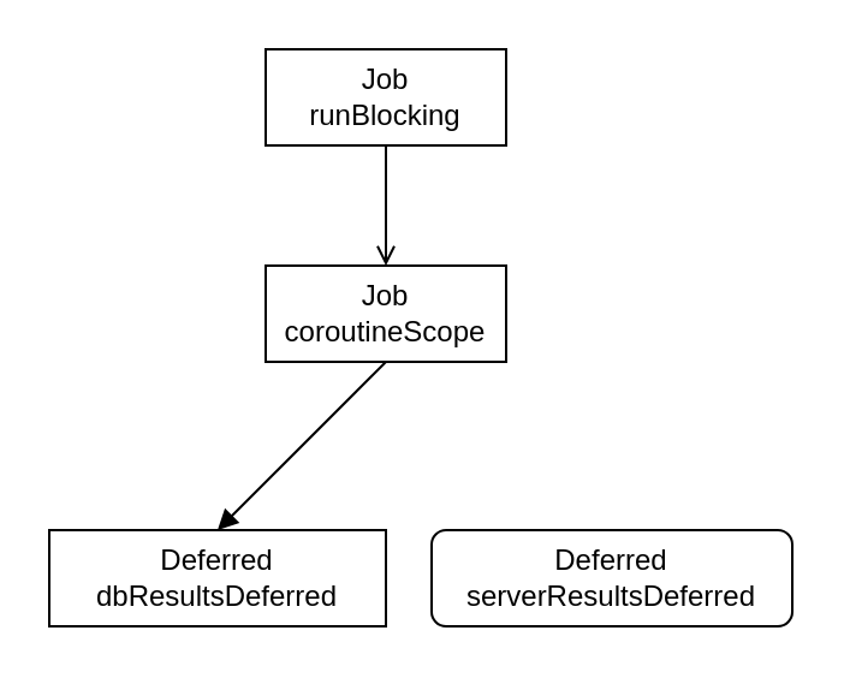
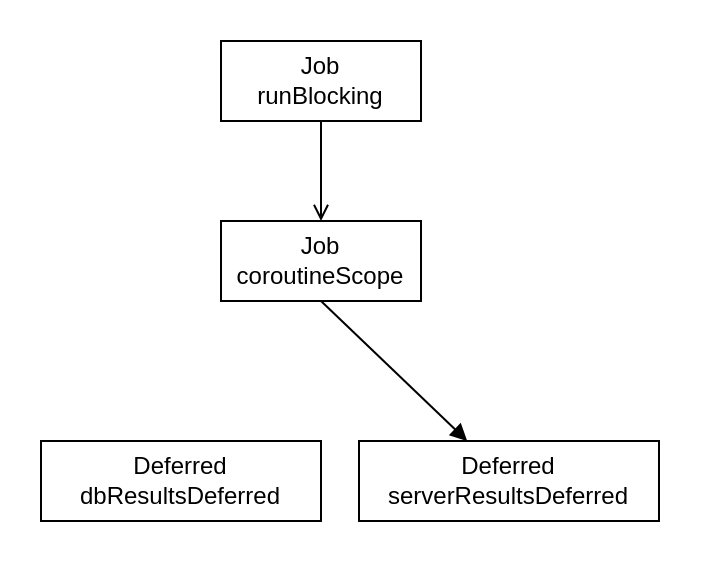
- <mxCell id="4" style="rounded=0;orthogonalLoop=1;jettySize=auto;html=1;entryX=0.5;entryY=0;entryDx=0;entryDy=0;endArrow=block;endFill=1;exitX=0.5;exitY=1;exitDx=0;exitDy=0;" edge="1" parent="1" source="6" target="7"><mxGeometry relative="1" as="geometry" /></mxCell>
+ <mxCell id="5" style="rounded=0;orthogonalLoop=1;jettySize=auto;html=1;endArrow=block;endFill=1;exitX=0.5;exitY=1;exitDx=0;exitDy=0;" edge="1" parent="1" source="6" target="8"><mxGeometry relative="1" as="geometry" /></mxCell>
- <mxCell id="8" value="Deferred&lt;div&gt;serverResultsDeferred&lt;/div&gt;" style="whiteSpace=wrap;html=1;rounded=1;" vertex="1" parent="1"><mxGeometry x="179" y="220" width="150" height="40" as="geometry" /></mxCell>
+ <mxCell id="8" value="Deferred&lt;div&gt;serverResultsDeferred&lt;/div&gt;" style="rounded=0;whiteSpace=wrap;html=1;" vertex="1" parent="1"><mxGeometry x="179" y="220" width="150" height="40" as="geometry" /></mxCell>
